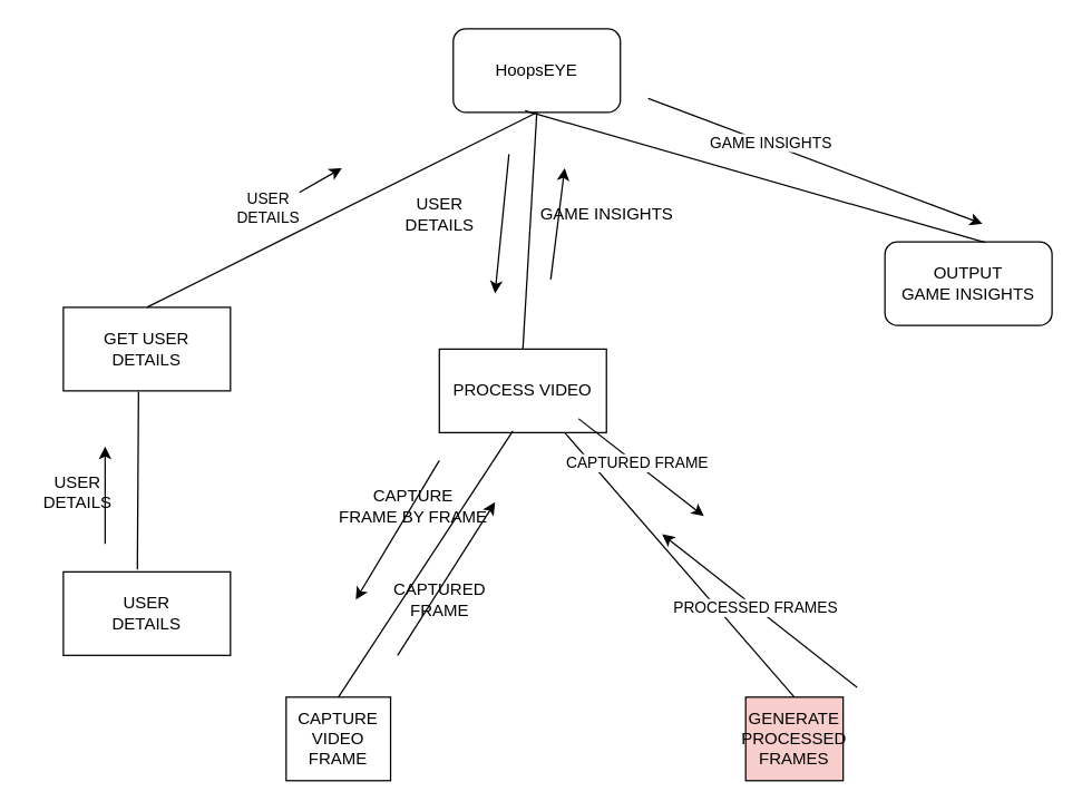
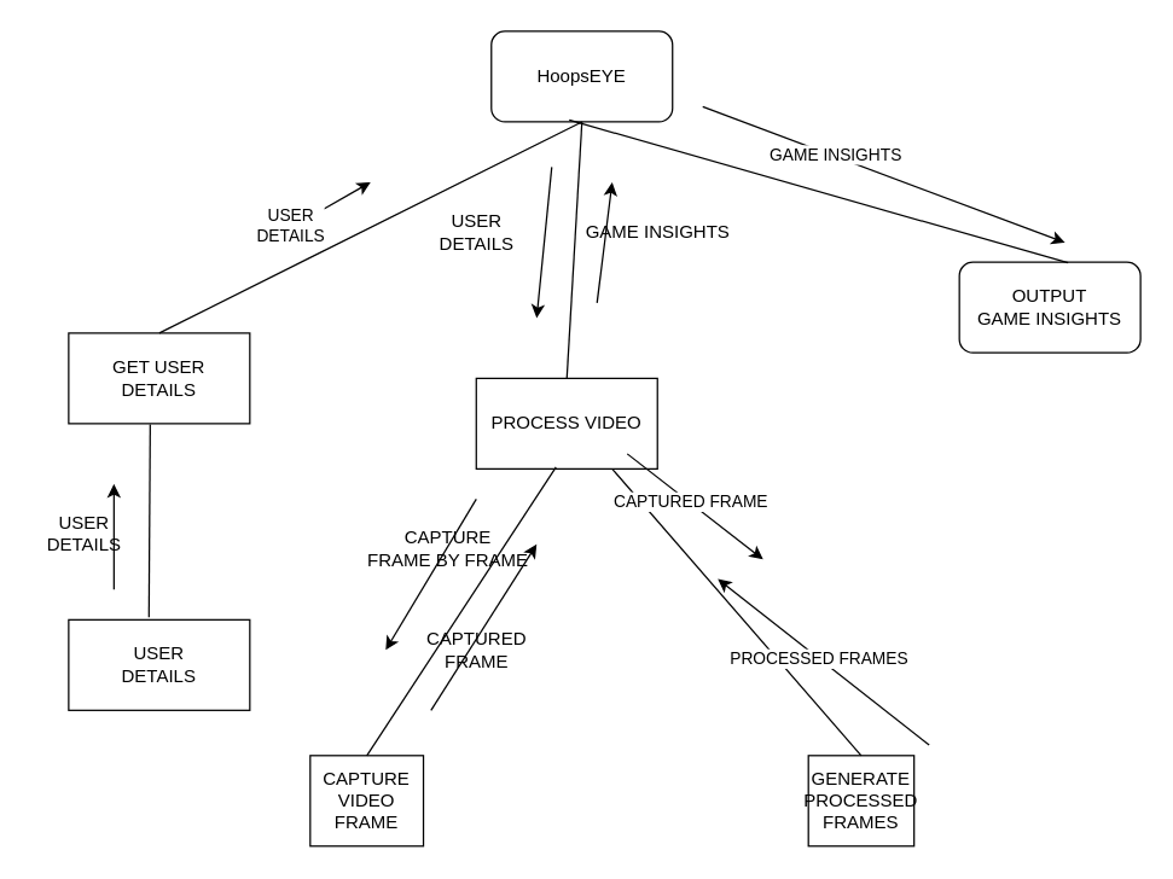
- <mxCell id="8" value="GENERATE&lt;div&gt;PROCESSED FRAMES&lt;/div&gt;" style="rounded=0;whiteSpace=wrap;html=1;fillColor=#f8cecc;" parent="1" vertex="1"><mxGeometry x="535" y="500" width="70" height="60" as="geometry" /></mxCell>
+ <mxCell id="8" value="GENERATE&lt;div&gt;PROCESSED FRAMES&lt;/div&gt;" style="rounded=0;whiteSpace=wrap;html=1;" parent="1" vertex="1"><mxGeometry x="535" y="500" width="70" height="60" as="geometry" /></mxCell>
